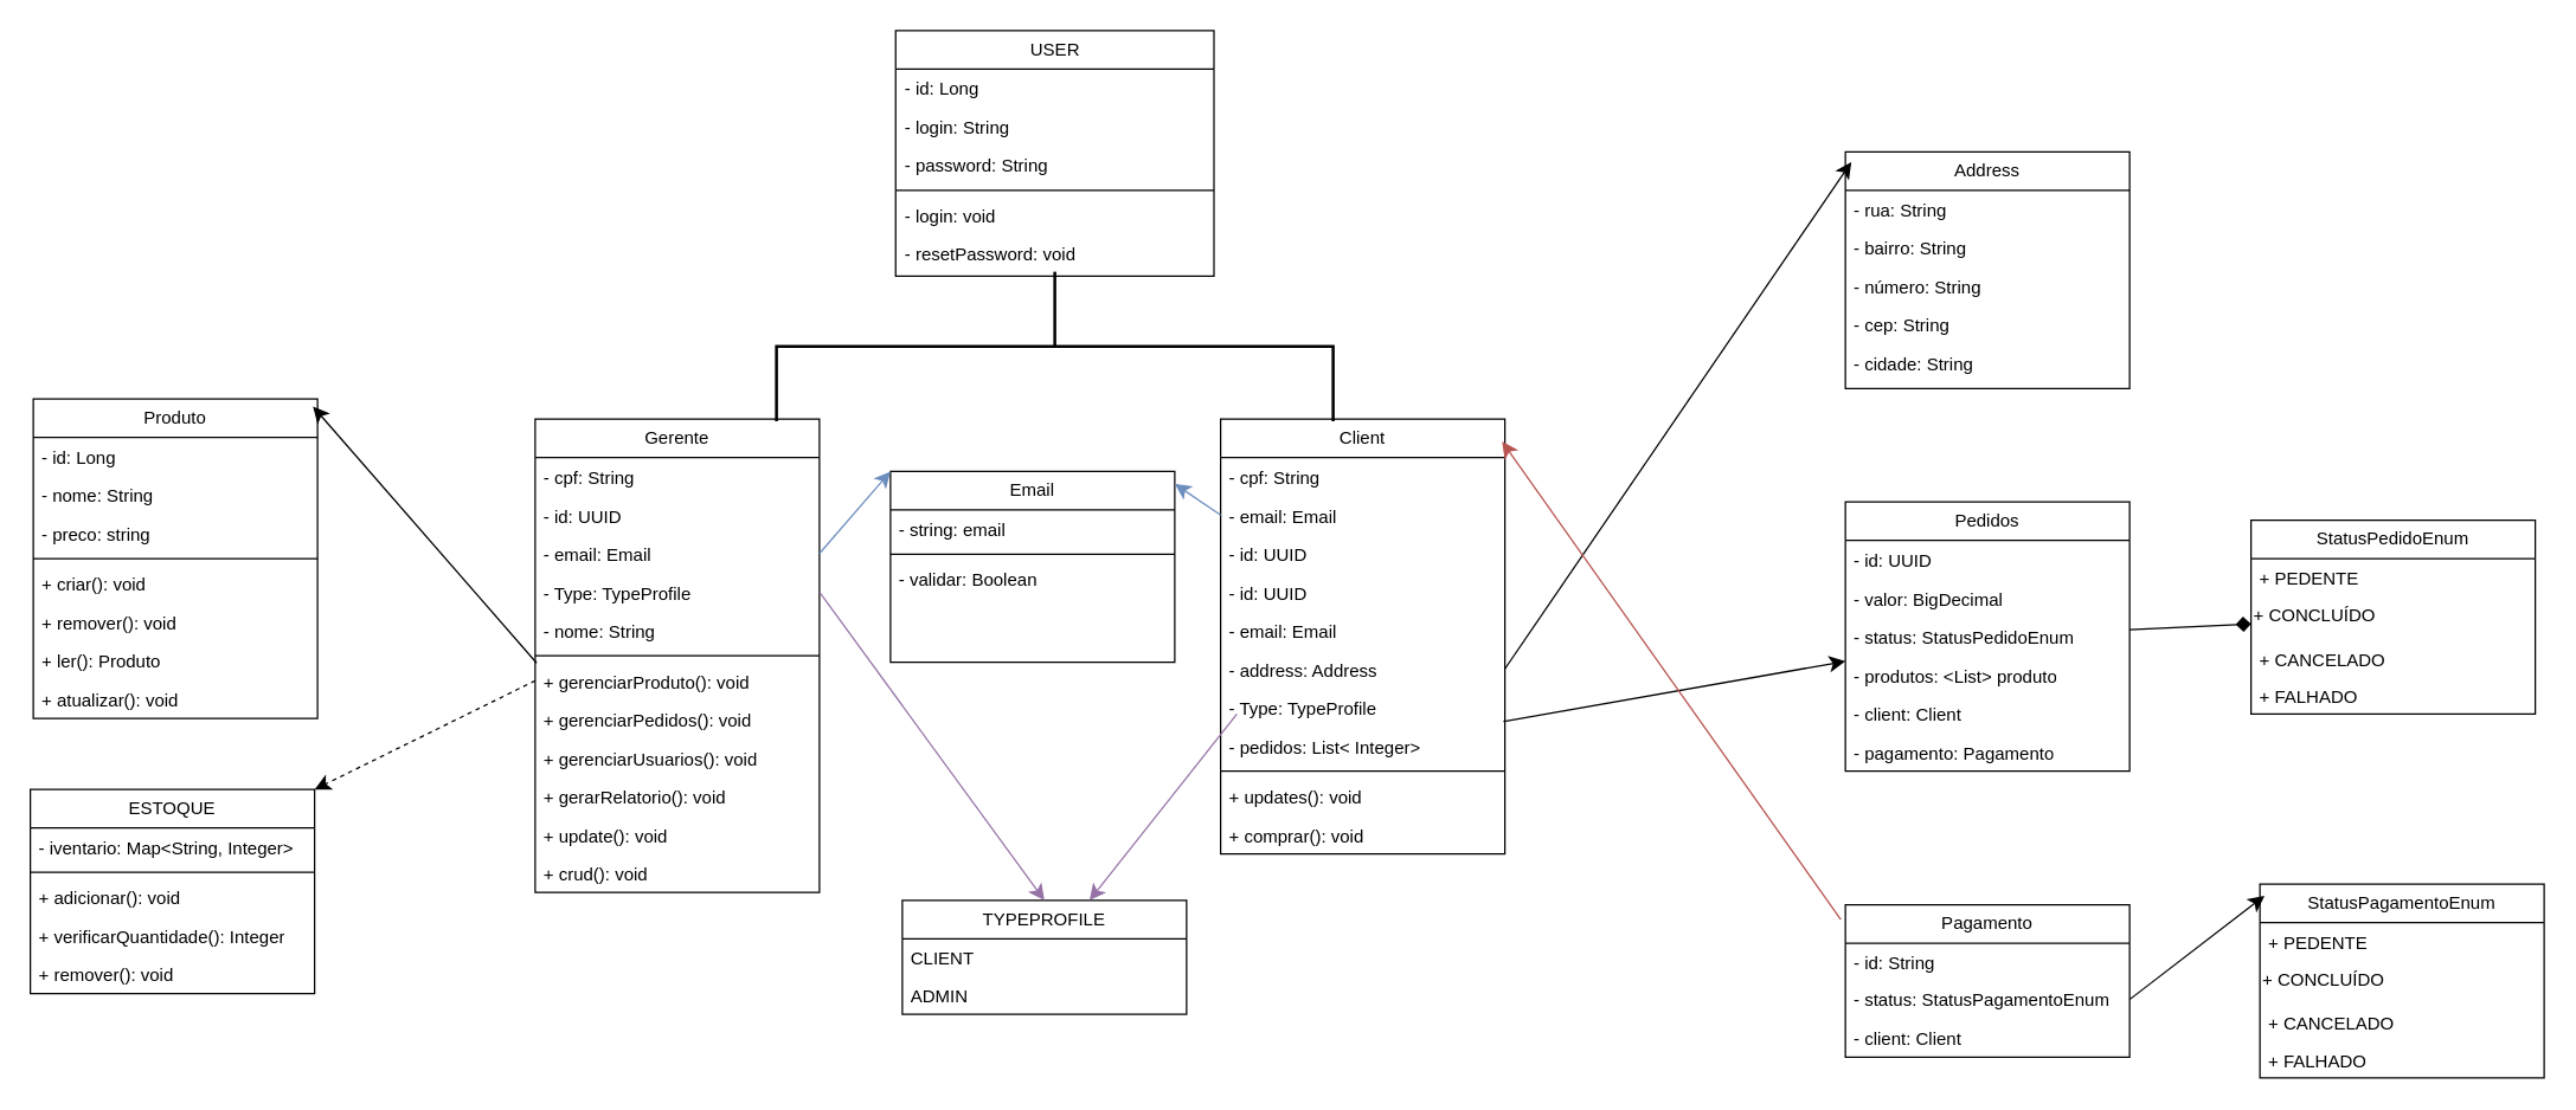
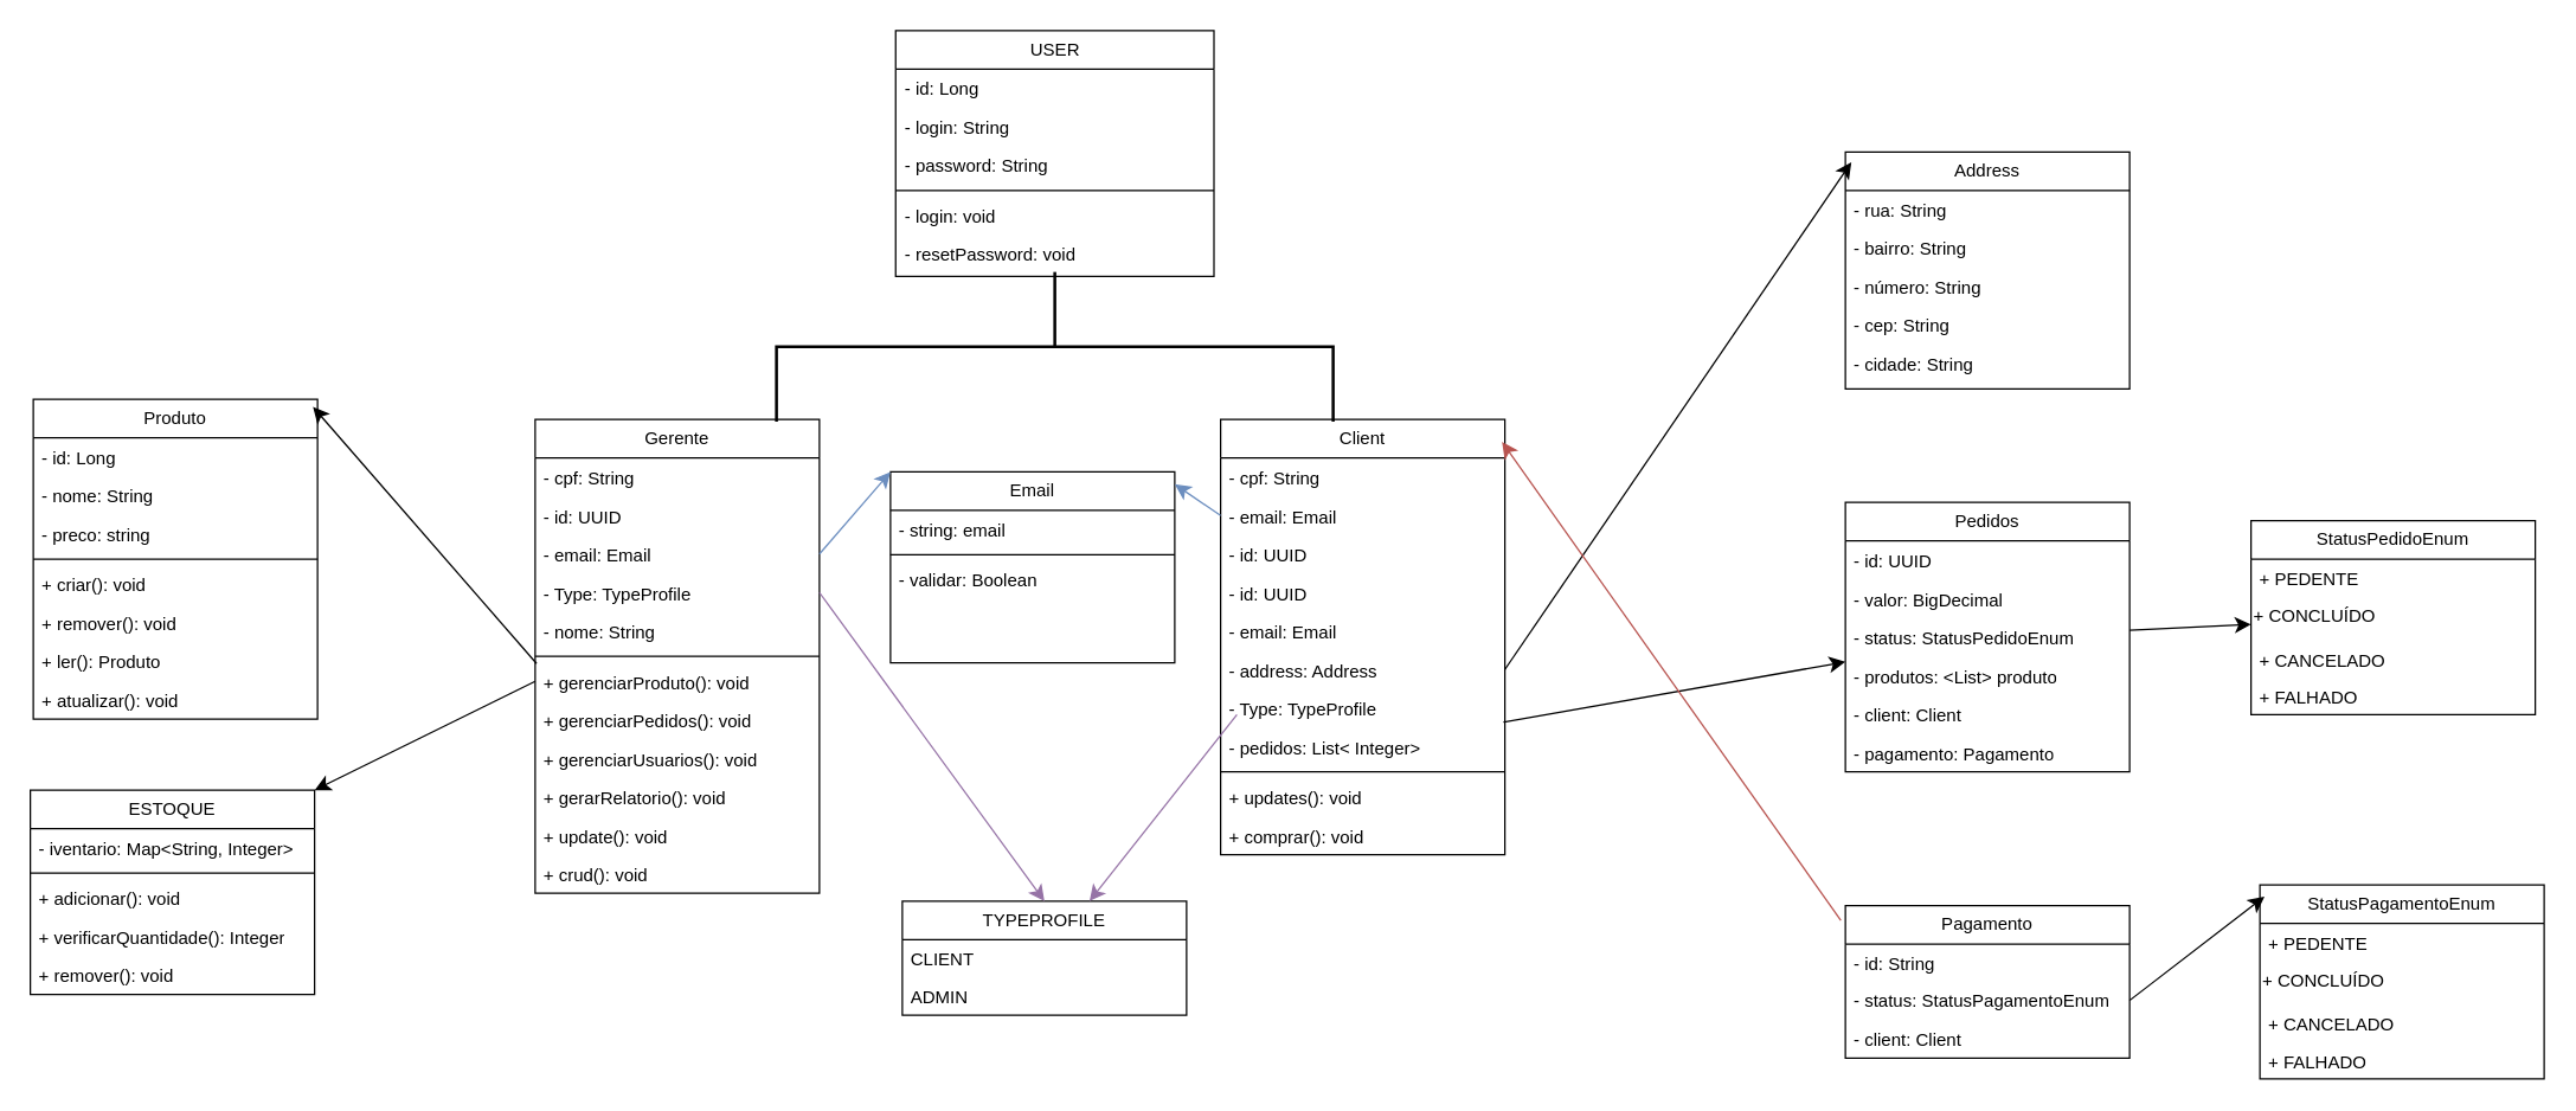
- <mxCell id="89" style="edgeStyle=none;curved=1;rounded=0;orthogonalLoop=1;jettySize=auto;html=1;fontSize=12;startSize=8;endSize=8;endArrow=diamond;" edge="1" parent="1" source="68" target="83"><mxGeometry relative="1" as="geometry" /></mxCell>
+ <mxCell id="89" style="edgeStyle=none;curved=1;rounded=0;orthogonalLoop=1;jettySize=auto;html=1;fontSize=12;startSize=8;endSize=8;" edge="1" parent="1" source="68" target="83"><mxGeometry relative="1" as="geometry" /></mxCell>
- <mxCell id="64" style="edgeStyle=none;curved=1;rounded=0;orthogonalLoop=1;jettySize=auto;html=1;entryX=1;entryY=0;entryDx=0;entryDy=0;fontSize=12;startSize=8;endSize=8;exitX=0;exitY=0.5;exitDx=0;exitDy=0;dashed=1;" edge="1" parent="1" source="9" target="58"><mxGeometry relative="1" as="geometry" /></mxCell>
+ <mxCell id="64" style="edgeStyle=none;curved=1;rounded=0;orthogonalLoop=1;jettySize=auto;html=1;entryX=1;entryY=0;entryDx=0;entryDy=0;fontSize=12;startSize=8;endSize=8;exitX=0;exitY=0.5;exitDx=0;exitDy=0;" edge="1" parent="1" source="9" target="58"><mxGeometry relative="1" as="geometry" /></mxCell>
